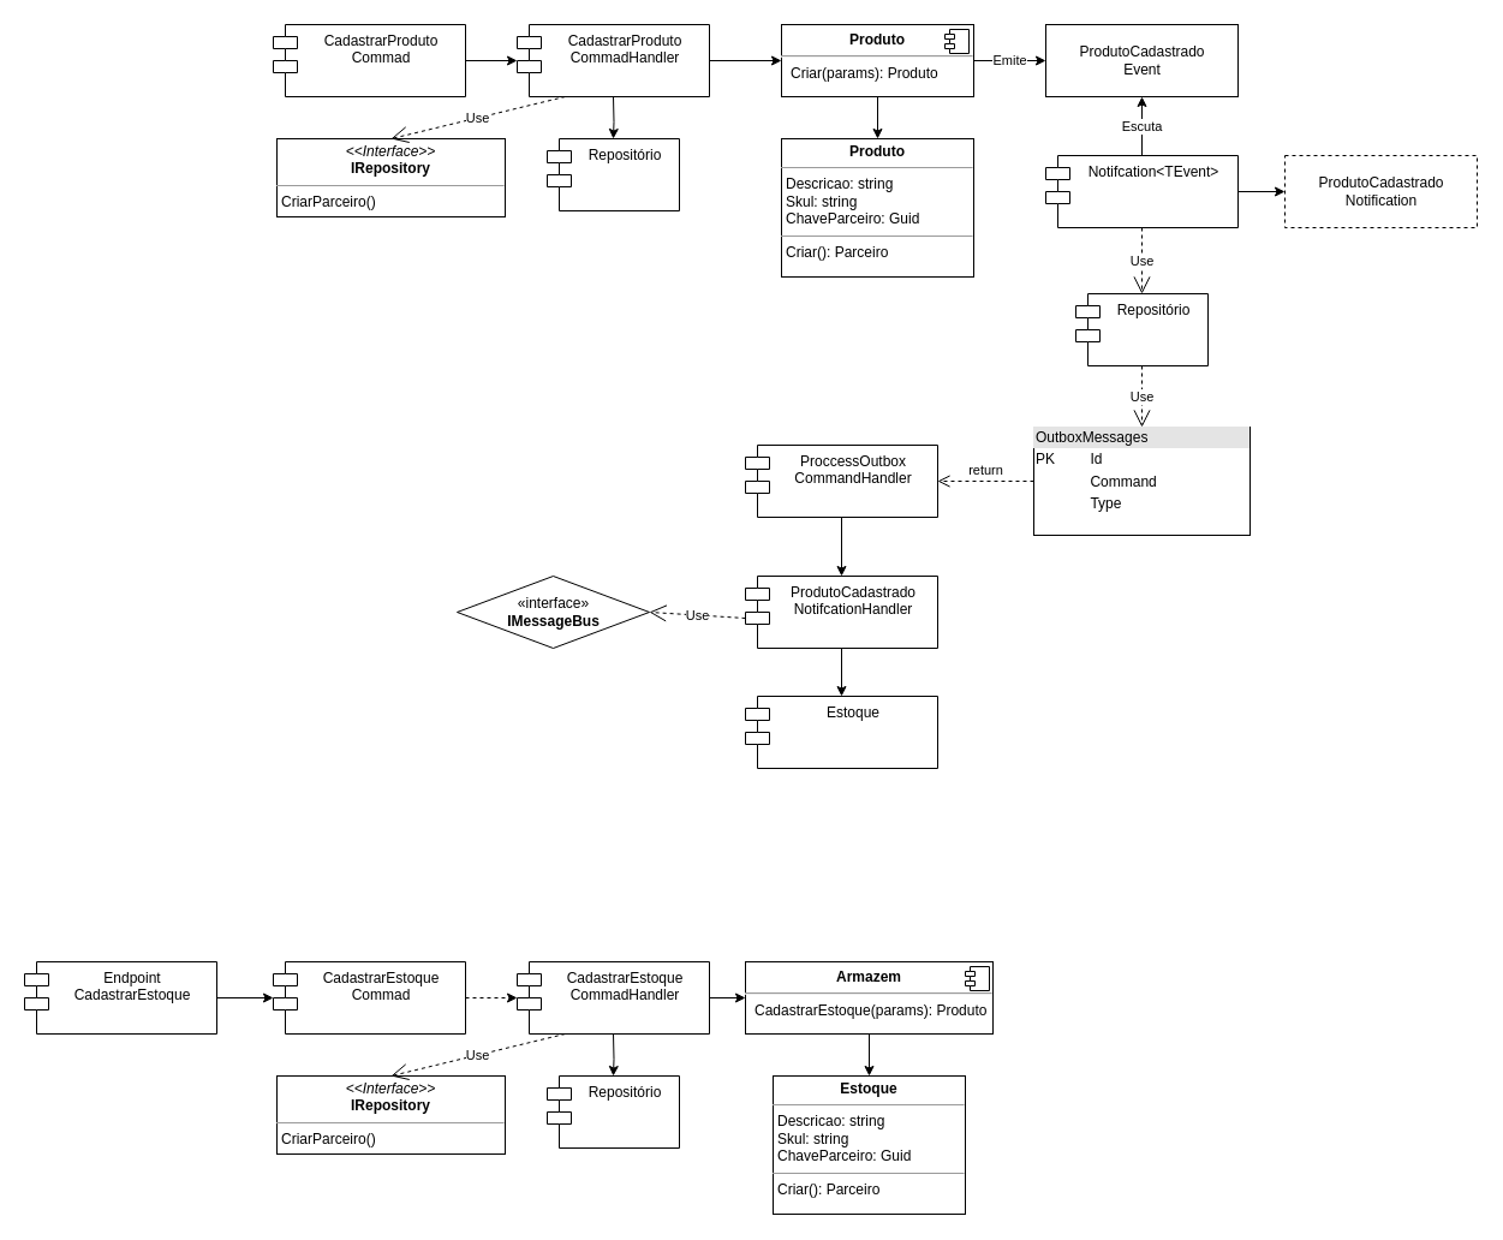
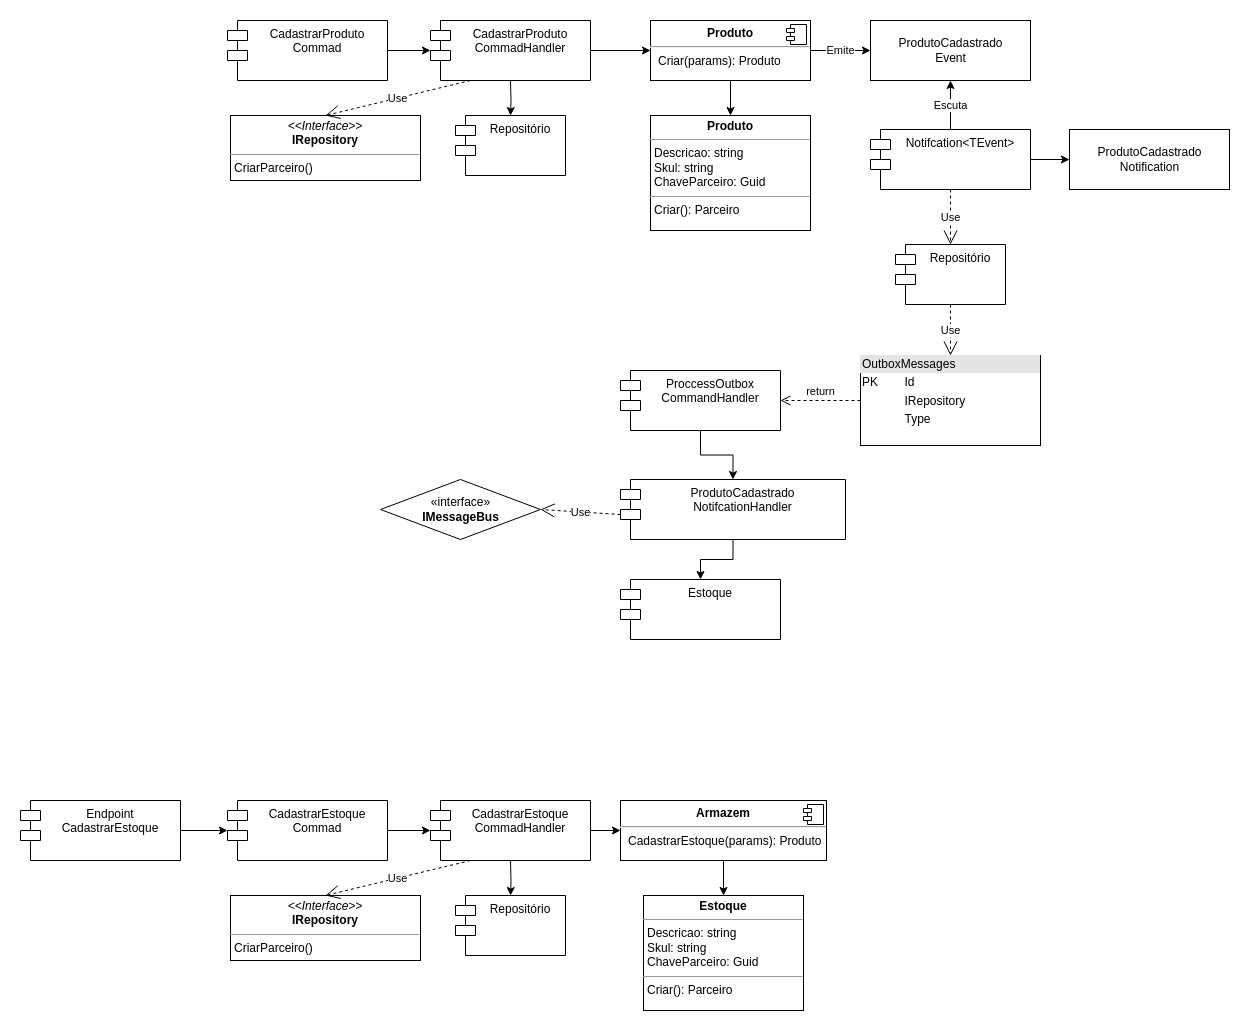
- <mxCell id="21" value="ProdutoCadastrado&lt;br&gt;Notification" style="html=1;dashed=1;" parent="1" vertex="1"><mxGeometry x="1069" y="129" width="160" height="60" as="geometry" /></mxCell>
+ <mxCell id="21" value="ProdutoCadastrado&lt;br&gt;Notification" style="html=1;" parent="1" vertex="1"><mxGeometry x="1069" y="129" width="160" height="60" as="geometry" /></mxCell>
- <mxCell id="20" value="&lt;div style=&quot;box-sizing:border-box;width:100%;background:#e4e4e4;padding:2px;&quot;&gt;OutboxMessages&lt;/div&gt;&lt;table style=&quot;width:100%;font-size:1em;&quot; cellpadding=&quot;2&quot; cellspacing=&quot;0&quot;&gt;&lt;tbody&gt;&lt;tr&gt;&lt;td&gt;PK&lt;/td&gt;&lt;td&gt;Id&lt;/td&gt;&lt;/tr&gt;&lt;tr&gt;&lt;td&gt;&lt;br&gt;&lt;/td&gt;&lt;td&gt;Command&lt;/td&gt;&lt;/tr&gt;&lt;tr&gt;&lt;td&gt;&lt;/td&gt;&lt;td&gt;Type&lt;/td&gt;&lt;/tr&gt;&lt;/tbody&gt;&lt;/table&gt;" style="verticalAlign=top;align=left;overflow=fill;html=1;" parent="1" vertex="1"><mxGeometry x="860" y="355" width="180" height="90" as="geometry" /></mxCell>
+ <mxCell id="20" value="&lt;div style=&quot;box-sizing:border-box;width:100%;background:#e4e4e4;padding:2px;&quot;&gt;OutboxMessages&lt;/div&gt;&lt;table style=&quot;width:100%;font-size:1em;&quot; cellpadding=&quot;2&quot; cellspacing=&quot;0&quot;&gt;&lt;tbody&gt;&lt;tr&gt;&lt;td&gt;PK&lt;/td&gt;&lt;td&gt;Id&lt;/td&gt;&lt;/tr&gt;&lt;tr&gt;&lt;td&gt;&lt;br&gt;&lt;/td&gt;&lt;td&gt;IRepository&lt;/td&gt;&lt;/tr&gt;&lt;tr&gt;&lt;td&gt;&lt;/td&gt;&lt;td&gt;Type&lt;/td&gt;&lt;/tr&gt;&lt;/tbody&gt;&lt;/table&gt;" style="verticalAlign=top;align=left;overflow=fill;html=1;" parent="1" vertex="1"><mxGeometry x="860" y="355" width="180" height="90" as="geometry" /></mxCell>
- <mxCell id="28" value="ProdutoCadastrado&#10;NotifcationHandler" style="shape=module;align=left;spacingLeft=20;align=center;verticalAlign=top;" parent="1" vertex="1"><mxGeometry x="620" y="479" width="160" height="60" as="geometry" /></mxCell>
+ <mxCell id="28" value="ProdutoCadastrado&#10;NotifcationHandler" style="shape=module;align=left;spacingLeft=20;align=center;verticalAlign=top;" parent="1" vertex="1"><mxGeometry x="620" y="479" width="225" height="60" as="geometry" /></mxCell>
- <mxCell id="34" value="" style="edgeStyle=orthogonalEdgeStyle;rounded=0;orthogonalLoop=1;jettySize=auto;html=1;dashed=1;" parent="1" source="35" target="37" edge="1"><mxGeometry relative="1" as="geometry" /></mxCell>
+ <mxCell id="34" value="" style="edgeStyle=orthogonalEdgeStyle;rounded=0;orthogonalLoop=1;jettySize=auto;html=1;" parent="1" source="35" target="37" edge="1"><mxGeometry relative="1" as="geometry" /></mxCell>
